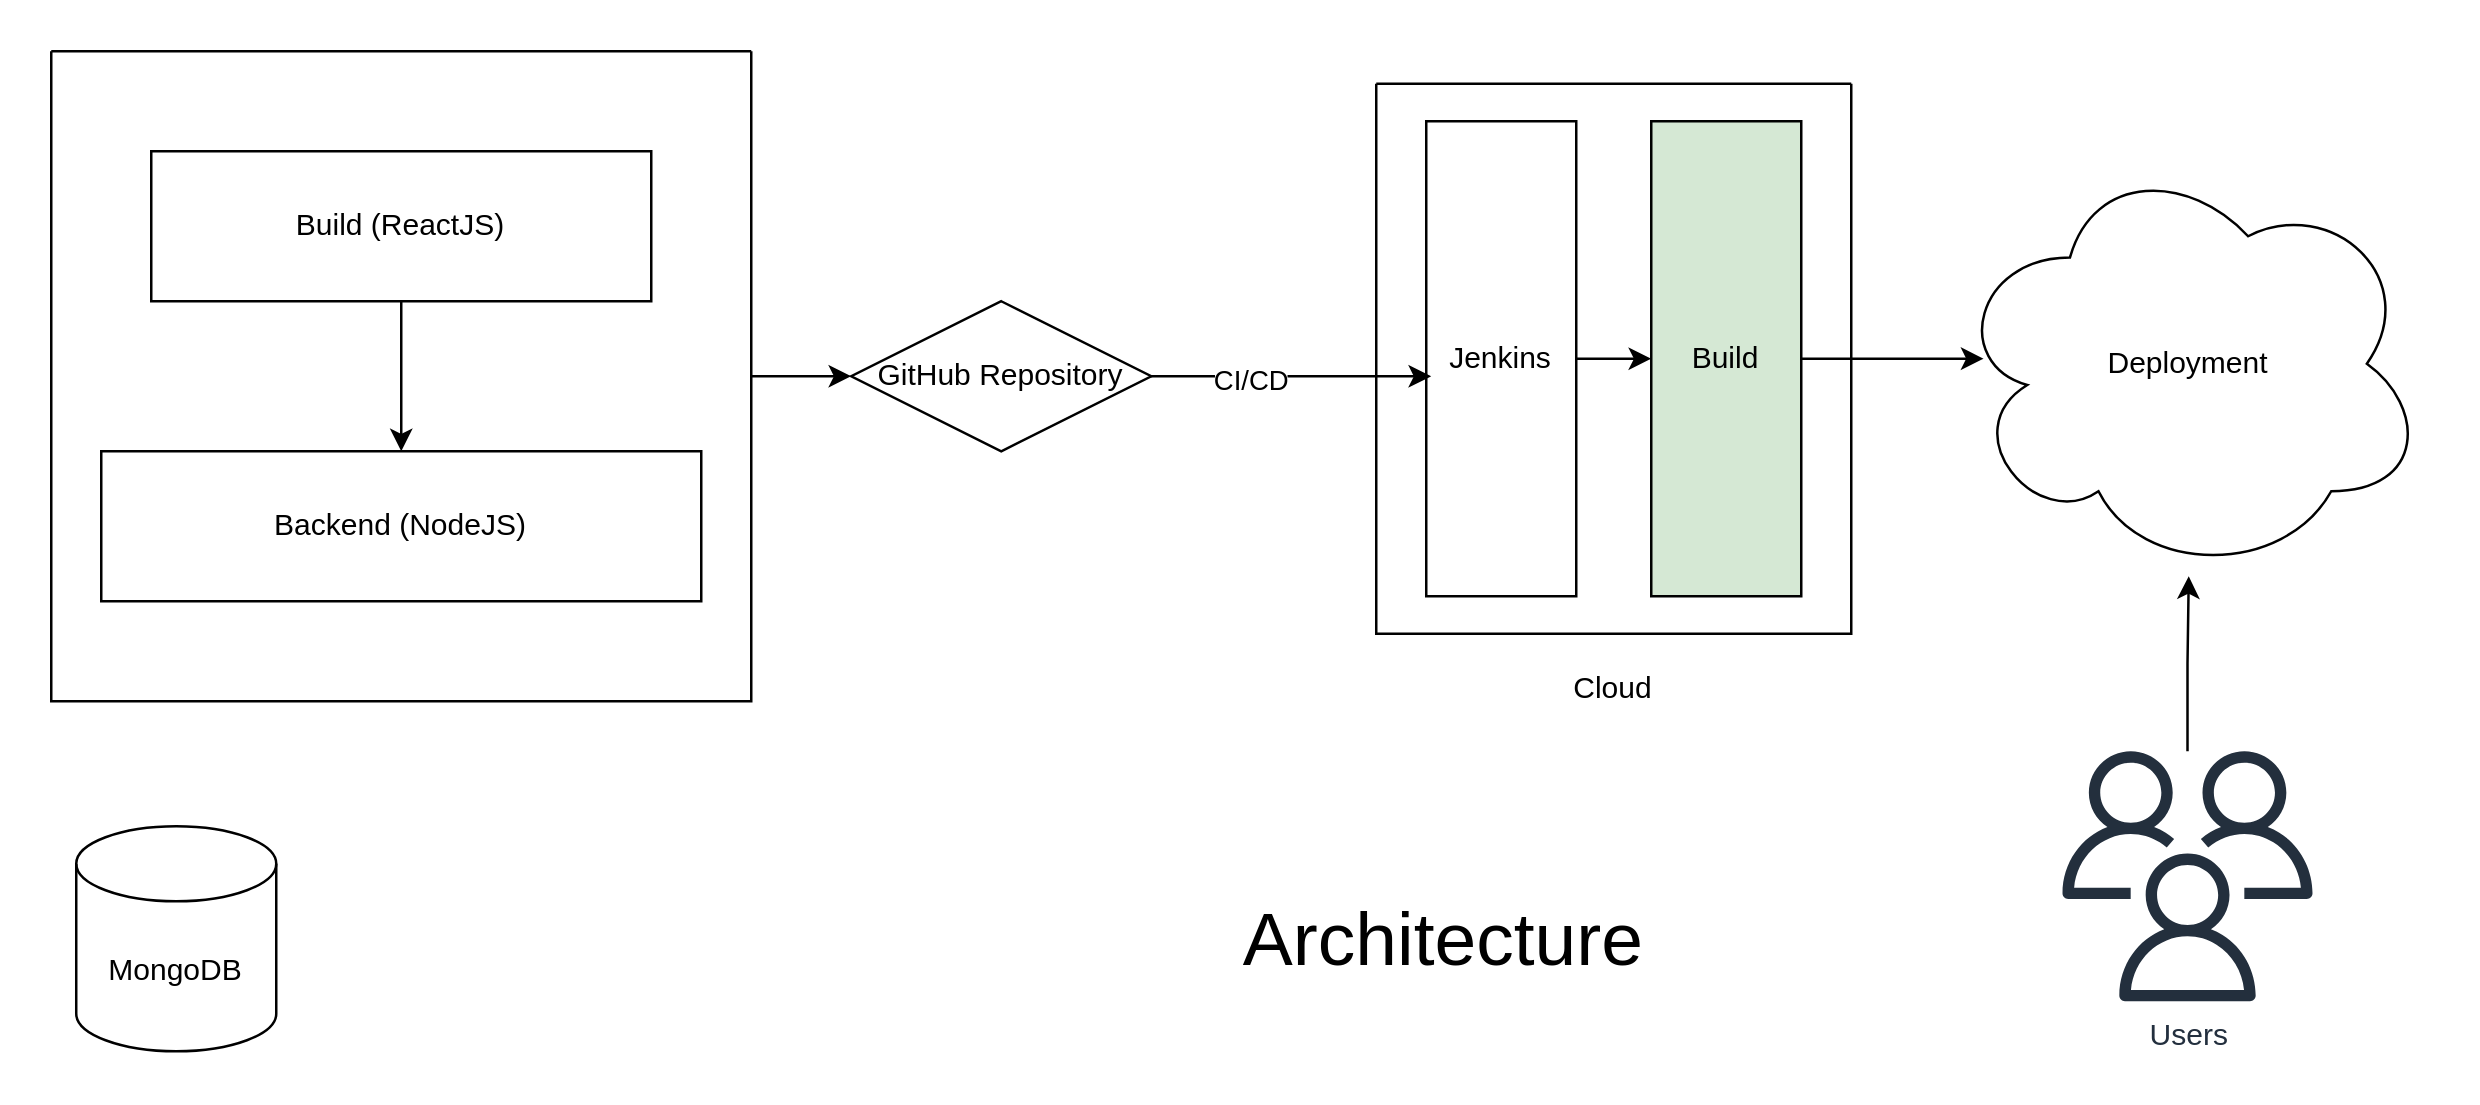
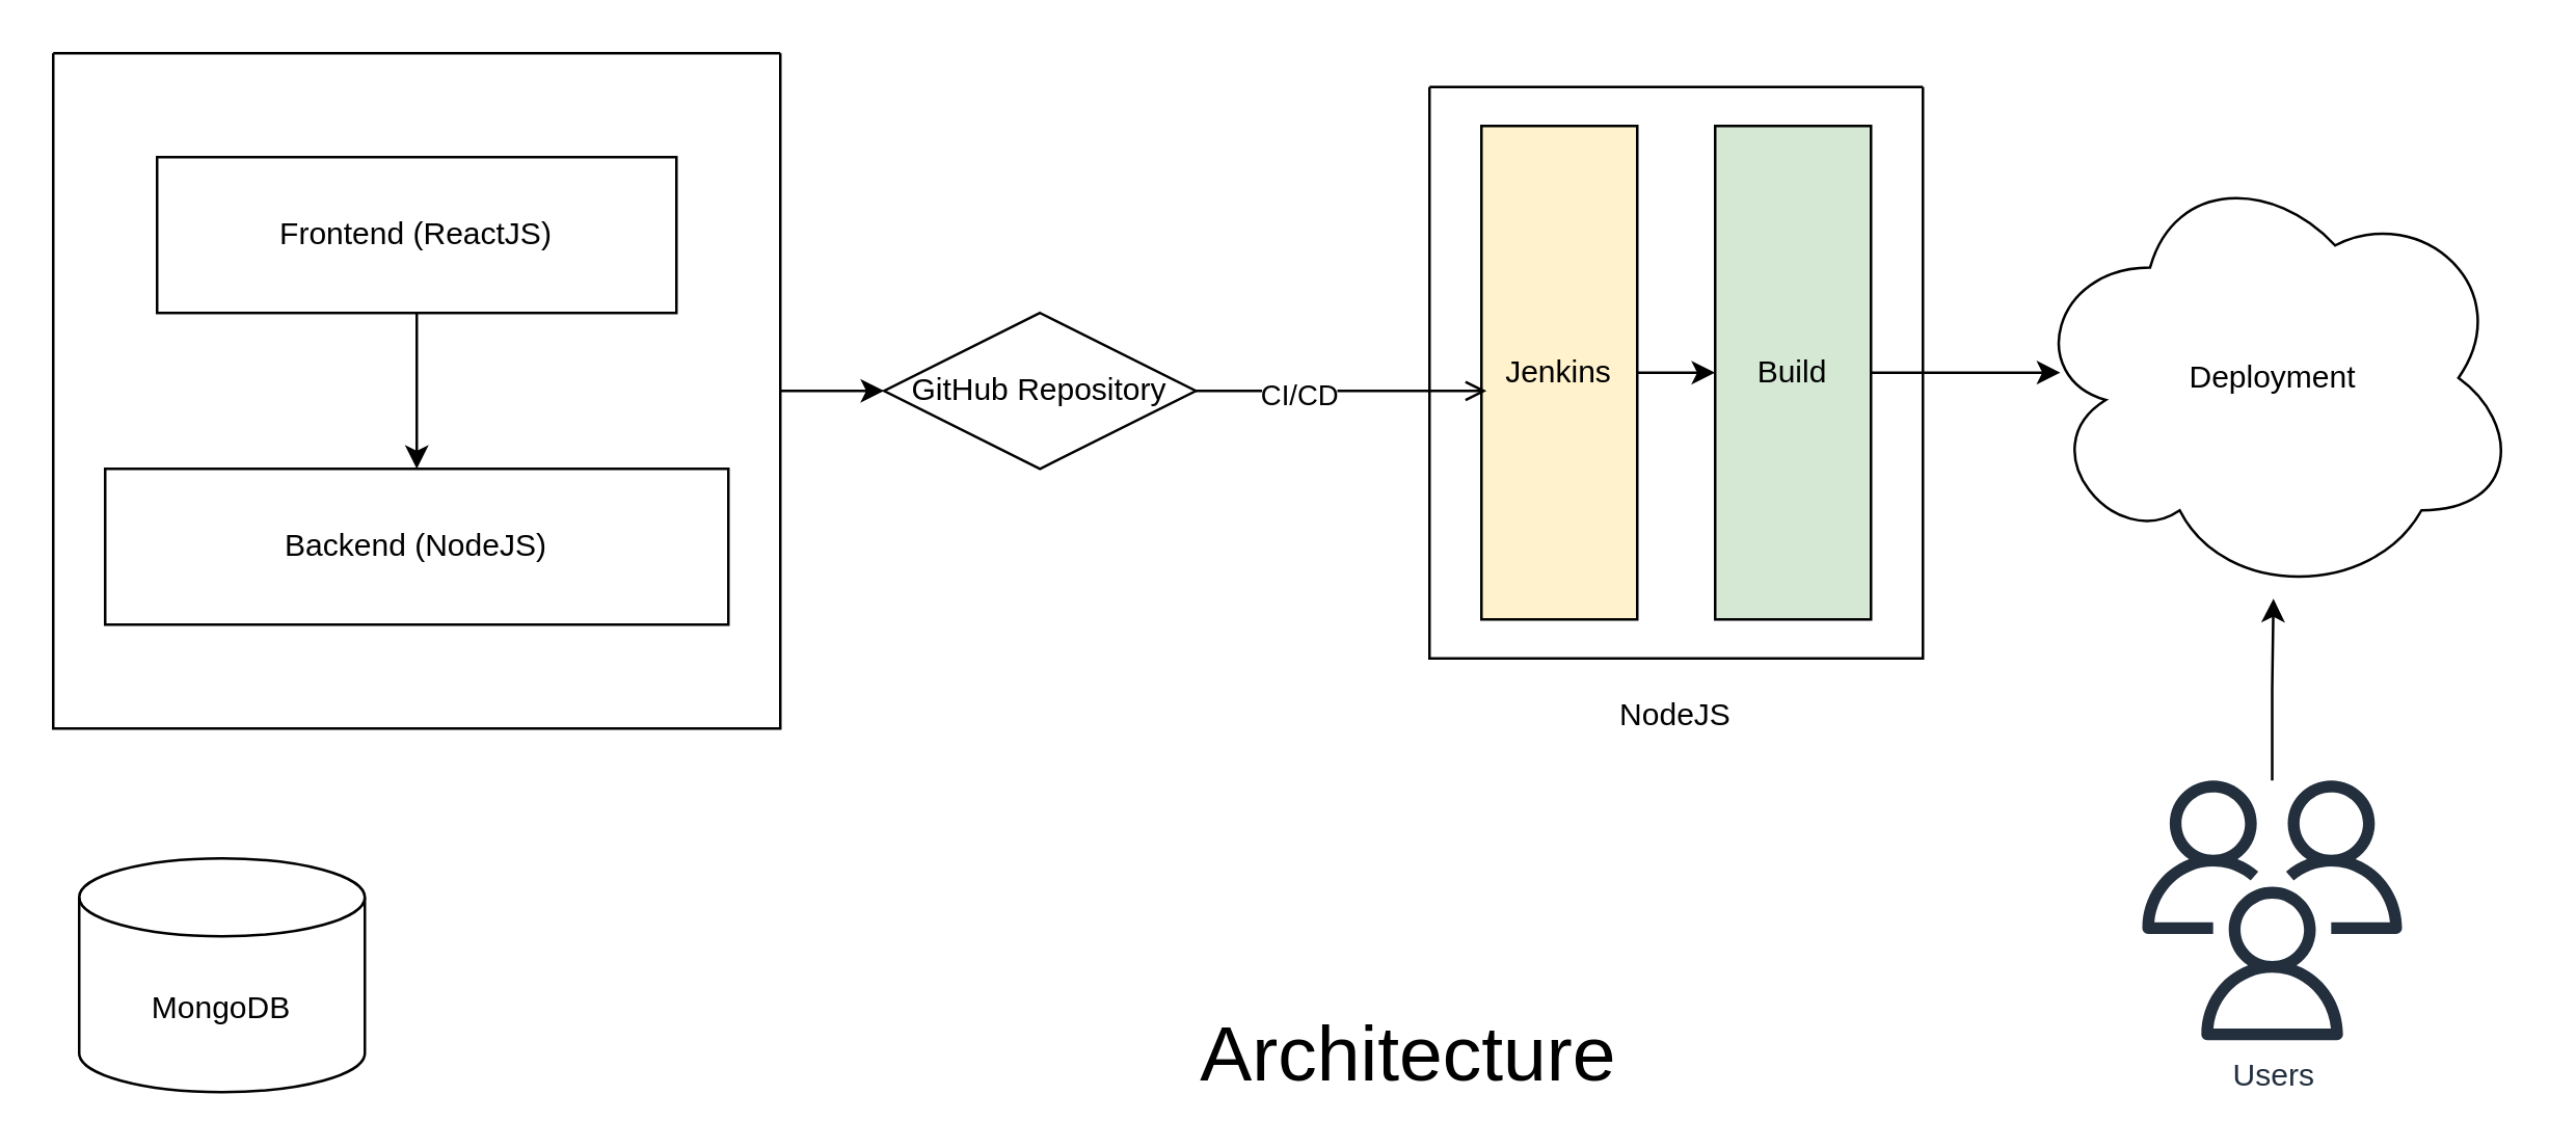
- <mxCell id="6" value="Build (ReactJS)" style="rounded=0;whiteSpace=wrap;html=1;" vertex="1" parent="4"><mxGeometry x="40" y="40" width="200" height="60" as="geometry" /></mxCell>
+ <mxCell id="6" value="Frontend (ReactJS)" style="rounded=0;whiteSpace=wrap;html=1;" vertex="1" parent="4"><mxGeometry x="40" y="40" width="200" height="60" as="geometry" /></mxCell>
- <mxCell id="11" value="Jenkins" style="rounded=0;whiteSpace=wrap;html=1;" vertex="1" parent="9"><mxGeometry x="20" y="15" width="60" height="190" as="geometry" /></mxCell>
+ <mxCell id="11" value="Jenkins" style="rounded=0;whiteSpace=wrap;html=1;fillColor=#fff2cc;" vertex="1" parent="9"><mxGeometry x="20" y="15" width="60" height="190" as="geometry" /></mxCell>
- <mxCell id="13" style="edgeStyle=orthogonalEdgeStyle;rounded=0;orthogonalLoop=1;jettySize=auto;html=1;entryX=0.033;entryY=0.537;entryDx=0;entryDy=0;entryPerimeter=0;" edge="1" parent="1" source="8" target="11"><mxGeometry relative="1" as="geometry" /></mxCell>
+ <mxCell id="13" style="edgeStyle=orthogonalEdgeStyle;rounded=0;orthogonalLoop=1;jettySize=auto;html=1;entryX=0.033;entryY=0.537;entryDx=0;entryDy=0;entryPerimeter=0;endArrow=open;" edge="1" parent="1" source="8" target="11"><mxGeometry relative="1" as="geometry" /></mxCell>
- <mxCell id="20" value="Cloud" style="text;html=1;align=center;verticalAlign=middle;whiteSpace=wrap;rounded=0;" vertex="1" parent="1"><mxGeometry x="615" y="260" width="60" height="30" as="geometry" /></mxCell>
+ <mxCell id="20" value="NodeJS" style="text;html=1;align=center;verticalAlign=middle;whiteSpace=wrap;rounded=0;" vertex="1" parent="1"><mxGeometry x="615" y="260" width="60" height="30" as="geometry" /></mxCell>
- <mxCell id="2" value="MongoDB" style="shape=cylinder3;whiteSpace=wrap;html=1;boundedLbl=1;backgroundOutline=1;size=15;" vertex="1" parent="1"><mxGeometry x="30" y="330" width="80" height="90" as="geometry" /></mxCell>
+ <mxCell id="2" value="MongoDB" style="shape=cylinder3;whiteSpace=wrap;html=1;boundedLbl=1;backgroundOutline=1;size=15;" vertex="1" parent="1"><mxGeometry x="30" y="330" width="110" height="90" as="geometry" /></mxCell>
- <mxCell id="19" value="&amp;nbsp;Architecture" style="text;html=1;align=center;verticalAlign=middle;whiteSpace=wrap;rounded=0;fontSize=30;" vertex="1" parent="1"><mxGeometry x="390" y="360" width="366" height="30" as="geometry" /></mxCell>
+ <mxCell id="19" value="&amp;nbsp;Architecture" style="text;html=1;align=center;verticalAlign=middle;whiteSpace=wrap;rounded=0;fontSize=30;" vertex="1" parent="1"><mxGeometry x="355" y="390" width="366" height="30" as="geometry" /></mxCell>
